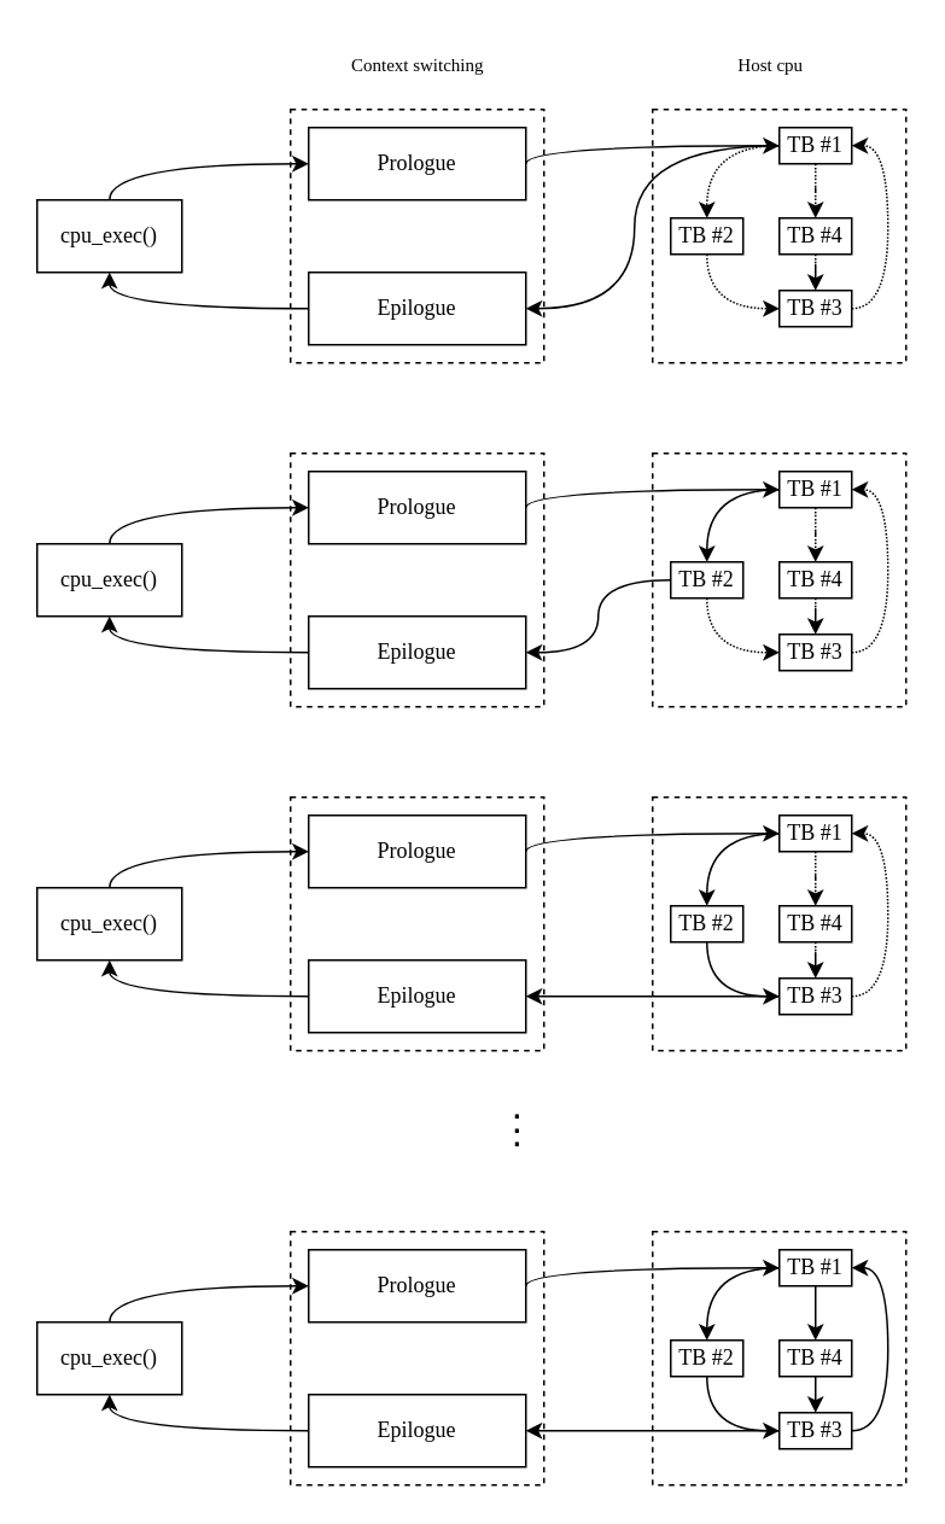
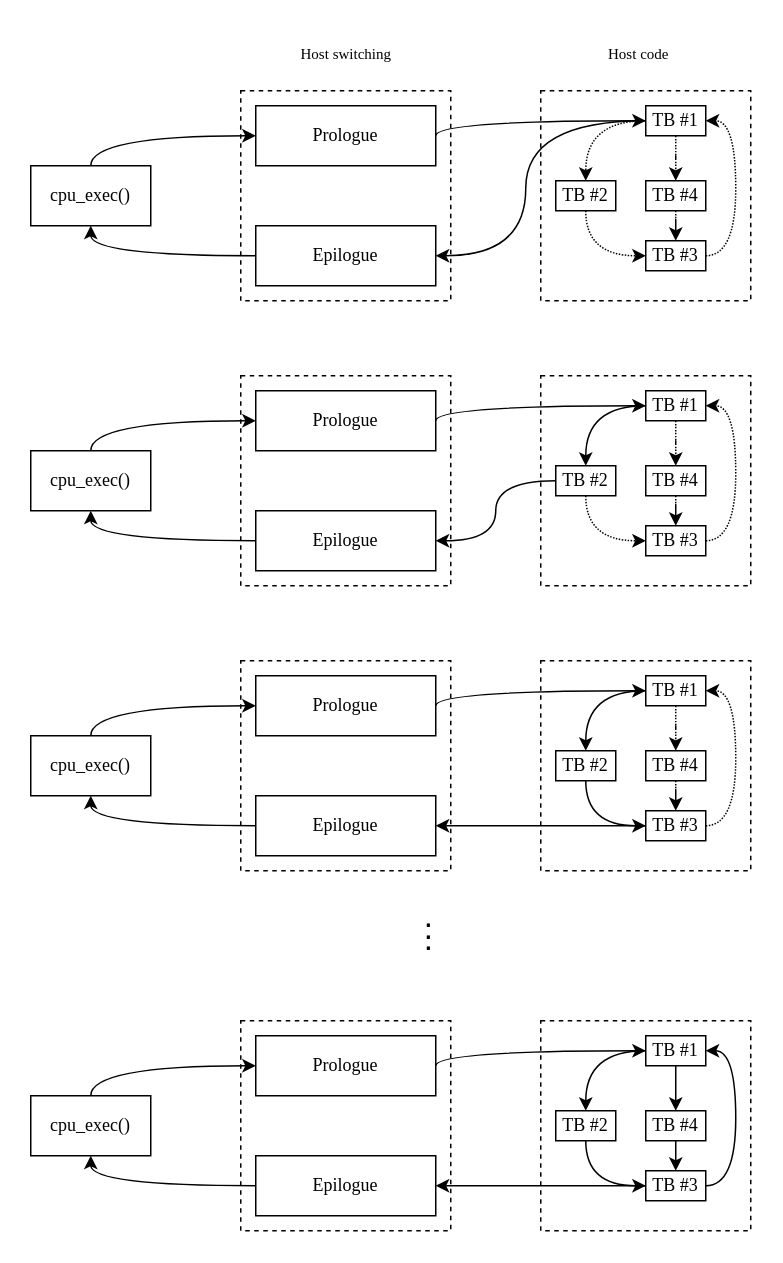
- <mxCell id="10" value="Context switching" style="text;html=1;align=center;verticalAlign=middle;resizable=0;points=[];autosize=1;strokeColor=none;fillColor=none;fontSize=10;fontFamily=Computer modern;labelBackgroundColor=none;" vertex="1" parent="1"><mxGeometry x="180" width="100" height="30" as="geometry" y="20" /></mxCell>
+ <mxCell id="10" value="Host switching" style="text;html=1;align=center;verticalAlign=middle;resizable=0;points=[];autosize=1;strokeColor=none;fillColor=none;fontSize=10;fontFamily=Computer modern;labelBackgroundColor=none;" vertex="1" parent="1"><mxGeometry x="180" width="100" height="30" as="geometry" y="20" /></mxCell>
- <mxCell id="11" value="Host cpu" style="text;html=1;align=center;verticalAlign=middle;resizable=0;points=[];autosize=1;strokeColor=none;fillColor=none;fontSize=10;fontFamily=Computer modern;labelBackgroundColor=none;" vertex="1" parent="1"><mxGeometry x="395" width="60" height="30" as="geometry" y="20" /></mxCell>
+ <mxCell id="11" value="Host code" style="text;html=1;align=center;verticalAlign=middle;resizable=0;points=[];autosize=1;strokeColor=none;fillColor=none;fontSize=10;fontFamily=Computer modern;labelBackgroundColor=none;" vertex="1" parent="1"><mxGeometry x="395" width="60" height="30" as="geometry" y="20" /></mxCell>
